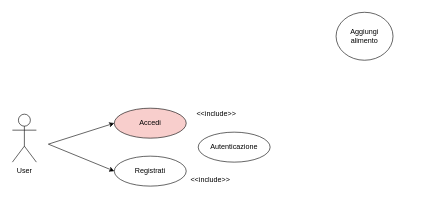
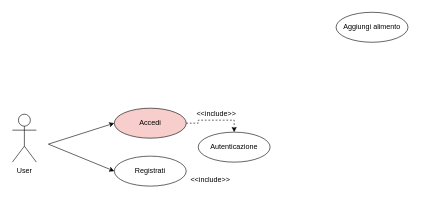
- <mxCell id="11" value="Aggiungi alimento" style="ellipse;whiteSpace=wrap;html=1;" vertex="1" parent="1"><mxGeometry x="560" y="20" width="95" height="80" as="geometry" /></mxCell>
+ <mxCell id="11" value="Aggiungi alimento" style="ellipse;whiteSpace=wrap;html=1;" vertex="1" parent="1"><mxGeometry x="560" y="20" width="120" height="50" as="geometry" /></mxCell>
+ <mxCell id="3" style="edgeStyle=orthogonalEdgeStyle;rounded=0;orthogonalLoop=1;jettySize=auto;html=1;exitX=1;exitY=0.5;exitDx=0;exitDy=0;entryX=0.5;entryY=0;entryDx=0;entryDy=0;dashed=1;" edge="1" parent="1" source="4" target="8"><mxGeometry relative="1" as="geometry" /></mxCell>
